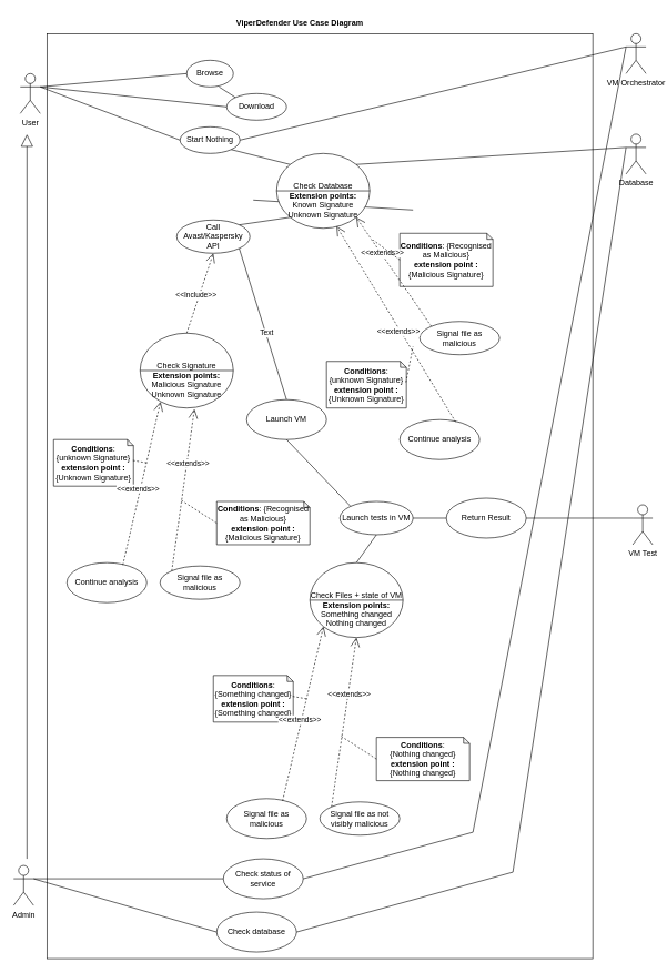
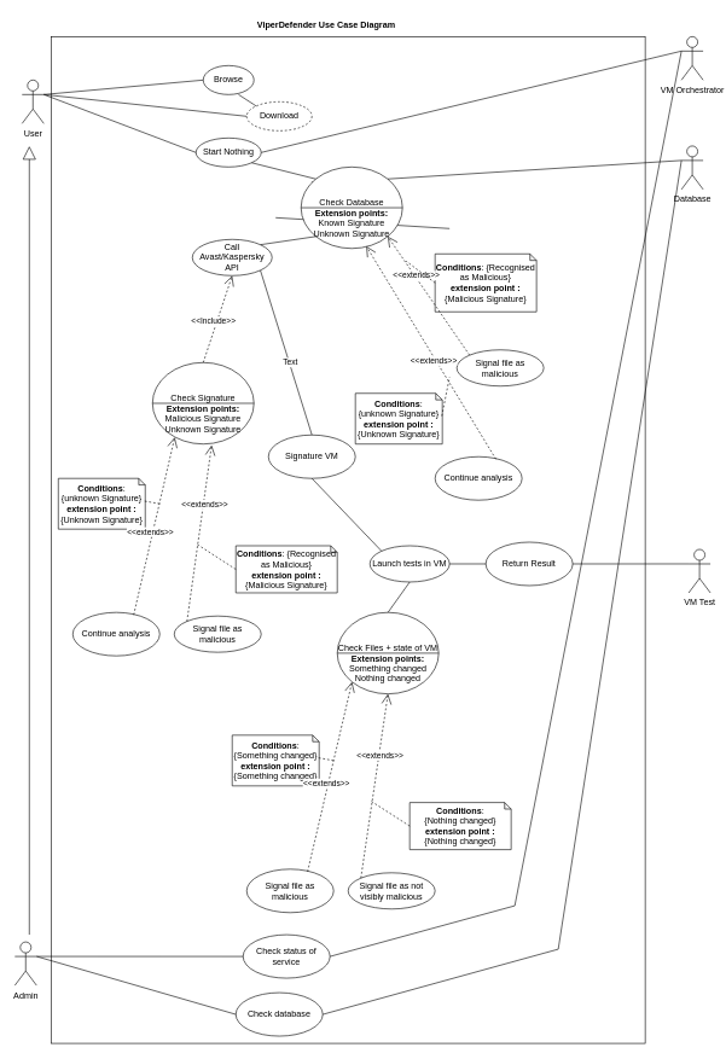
- <mxCell id="6" value="Download" style="ellipse;whiteSpace=wrap;html=1;" parent="1" vertex="1"><mxGeometry x="340" y="140" width="90" height="40" as="geometry" /></mxCell>
+ <mxCell id="6" value="Download" style="ellipse;whiteSpace=wrap;html=1;dashed=1;" parent="1" vertex="1"><mxGeometry x="340" y="140" width="90" height="40" as="geometry" /></mxCell>
- <mxCell id="57" value="Launch VM" style="ellipse;whiteSpace=wrap;html=1;" vertex="1" parent="1"><mxGeometry x="370" y="600" width="120" height="60" as="geometry" /></mxCell>
+ <mxCell id="57" value="Signature VM" style="ellipse;whiteSpace=wrap;html=1;" vertex="1" parent="1"><mxGeometry x="370" y="600" width="120" height="60" as="geometry" /></mxCell>
